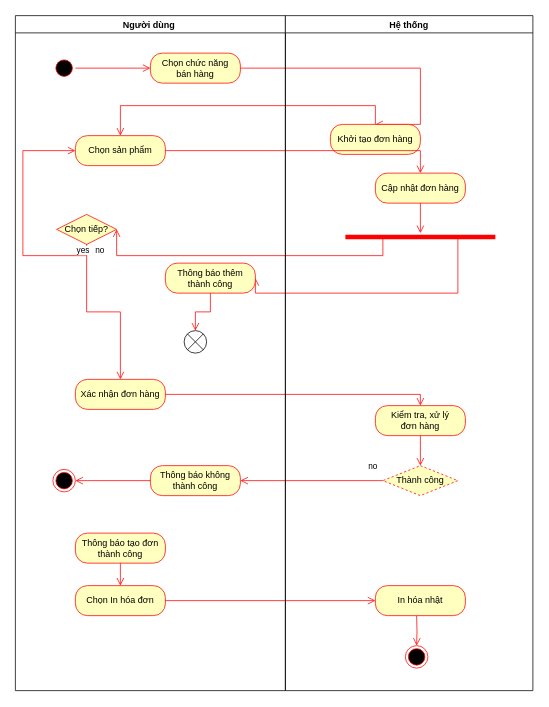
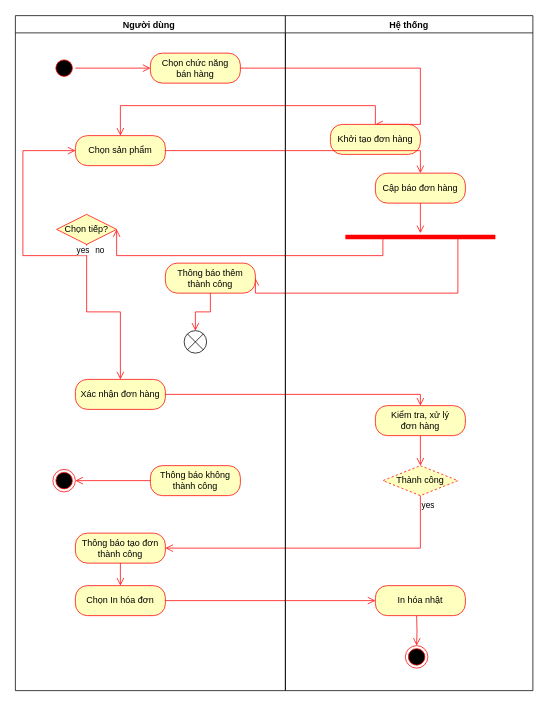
- <mxCell id="7" value="Cập nhật đơn hàng" style="rounded=1;whiteSpace=wrap;html=1;arcSize=40;fontColor=#000000;fillColor=#ffffc0;strokeColor=#ff0000;" parent="1" vertex="1"><mxGeometry x="500" y="230" width="120" height="40" as="geometry" /></mxCell>
+ <mxCell id="7" value="Cập báo đơn hàng" style="rounded=1;whiteSpace=wrap;html=1;arcSize=40;fontColor=#000000;fillColor=#ffffc0;strokeColor=#ff0000;" parent="1" vertex="1"><mxGeometry x="500" y="230" width="120" height="40" as="geometry" /></mxCell>
- <mxCell id="22" value="no" style="edgeStyle=orthogonalEdgeStyle;html=1;align=left;verticalAlign=bottom;endArrow=open;endSize=8;strokeColor=#ff0000;rounded=0;entryX=1;entryY=0.5;entryDx=0;entryDy=0;" parent="1" source="21" target="26" edge="1"><mxGeometry x="-0.778" y="-10" relative="1" as="geometry"><mxPoint x="700" y="640" as="targetPoint" /><mxPoint as="offset" /></mxGeometry></mxCell>
+ <mxCell id="23" value="yes" style="edgeStyle=orthogonalEdgeStyle;html=1;align=left;verticalAlign=top;endArrow=open;endSize=8;strokeColor=#ff0000;rounded=0;entryX=1;entryY=0.5;entryDx=0;entryDy=0;" parent="1" source="21" target="32" edge="1"><mxGeometry x="-1" relative="1" as="geometry"><mxPoint x="560" y="720" as="targetPoint" /><Array as="points"><mxPoint x="560" y="730" /></Array></mxGeometry></mxCell>
